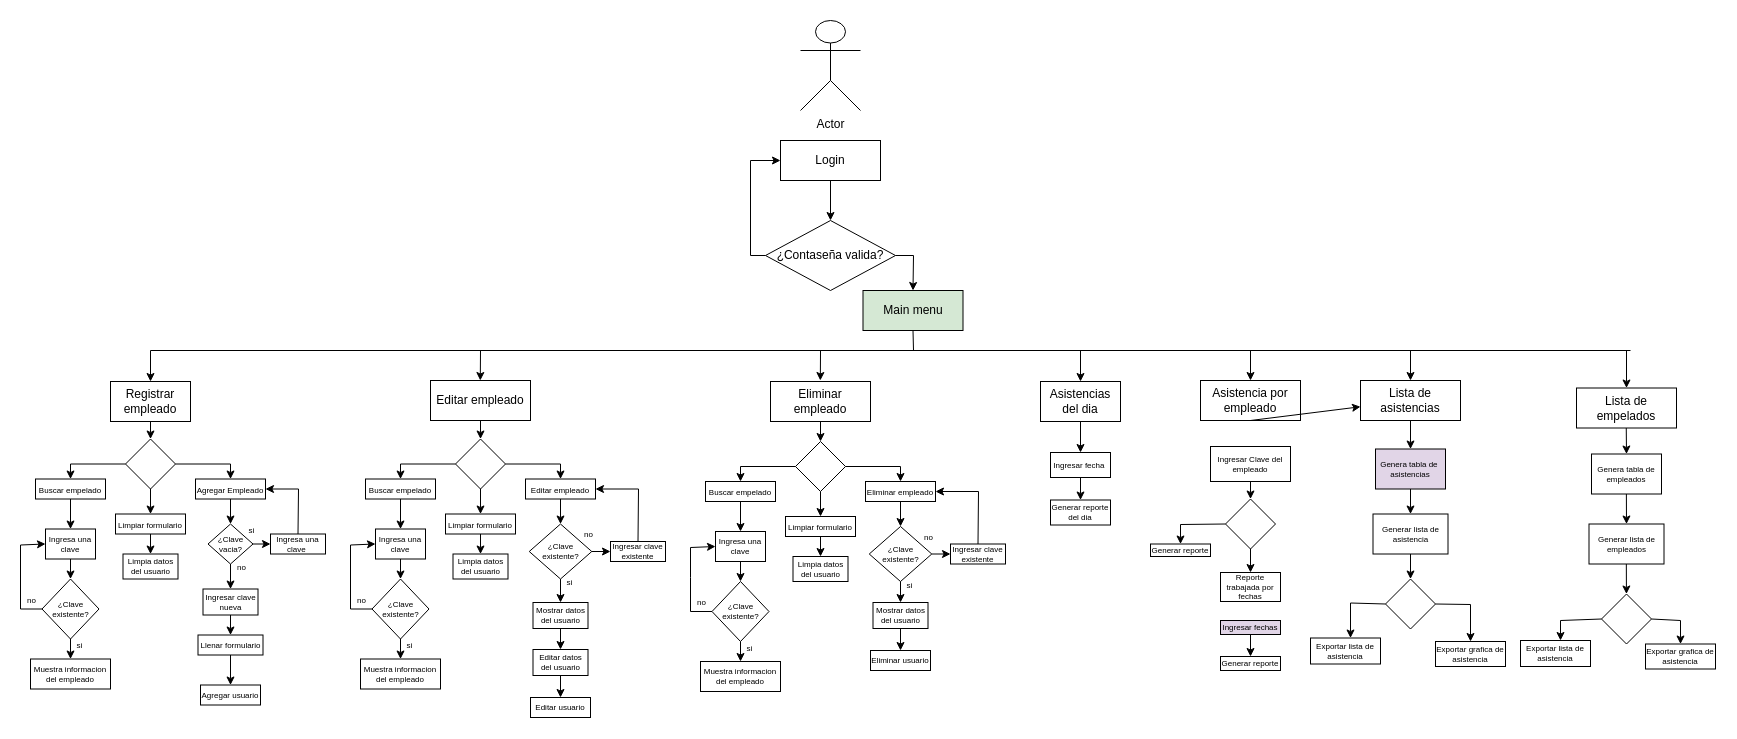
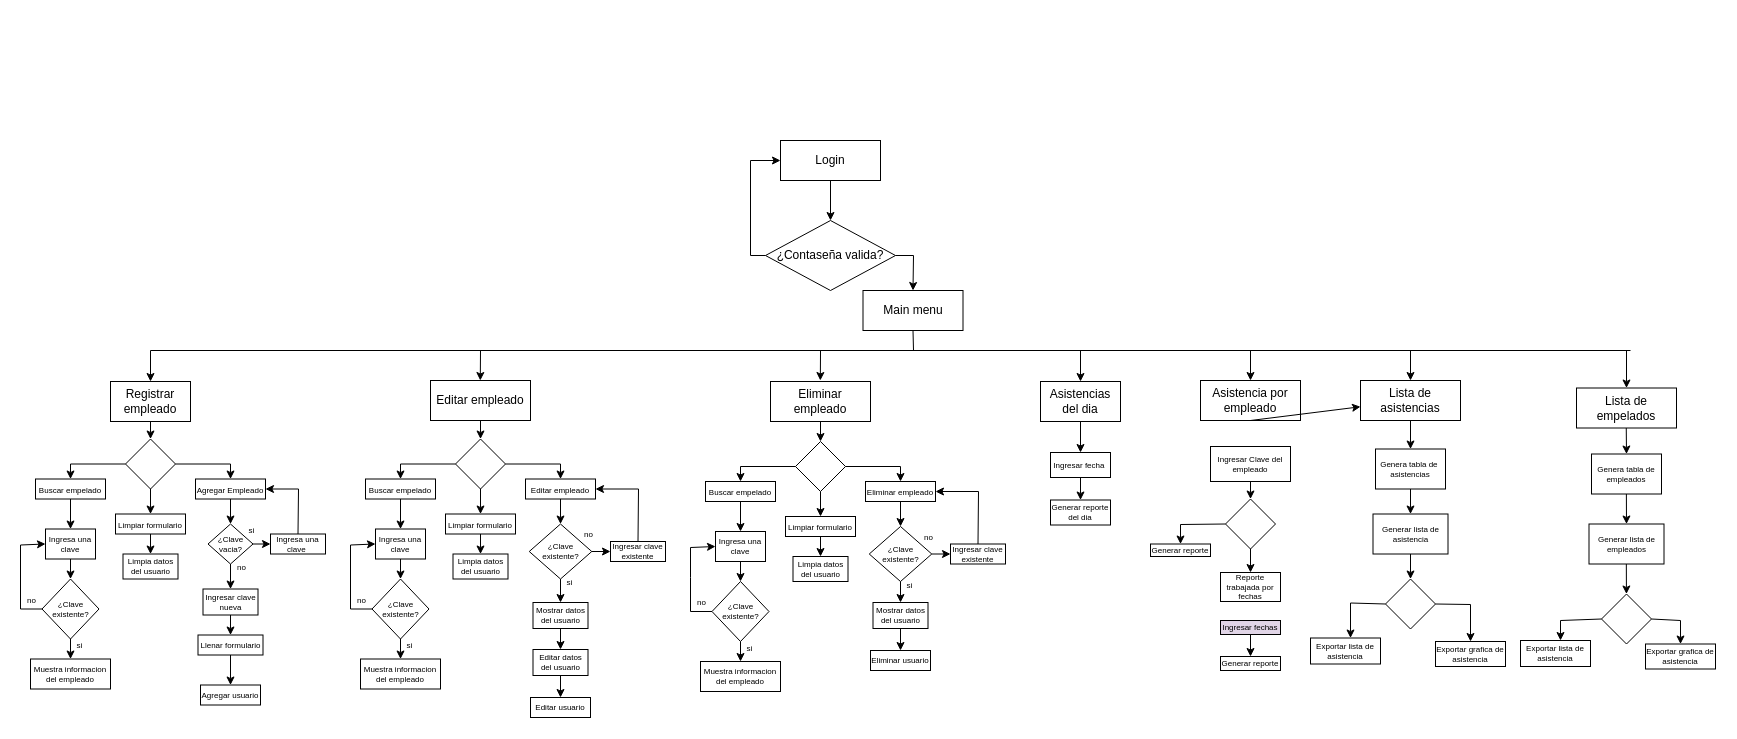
- <mxCell id="2" value="Actor" style="shape=umlActor;verticalLabelPosition=bottom;verticalAlign=top;html=1;outlineConnect=0;" vertex="1" parent="1"><mxGeometry x="800" y="20" width="60" height="90" as="geometry" /></mxCell>
- <mxCell id="8" value="Main menu" style="rounded=0;whiteSpace=wrap;html=1;fillColor=#d5e8d4;" vertex="1" parent="1"><mxGeometry x="862.5" y="290" width="100" height="40" as="geometry" /></mxCell>
+ <mxCell id="8" value="Main menu" style="rounded=0;whiteSpace=wrap;html=1;" vertex="1" parent="1"><mxGeometry x="862.5" y="290" width="100" height="40" as="geometry" /></mxCell>
- <mxCell id="126" value="Genera tabla de&amp;nbsp; asistencias" style="rounded=0;whiteSpace=wrap;html=1;fontSize=8;fillColor=#e1d5e7;" vertex="1" parent="1"><mxGeometry x="1375" y="448.5" width="70" height="40" as="geometry" /></mxCell>
+ <mxCell id="126" value="Genera tabla de&amp;nbsp; asistencias" style="rounded=0;whiteSpace=wrap;html=1;fontSize=8;" vertex="1" parent="1"><mxGeometry x="1375" y="448.5" width="70" height="40" as="geometry" /></mxCell>
